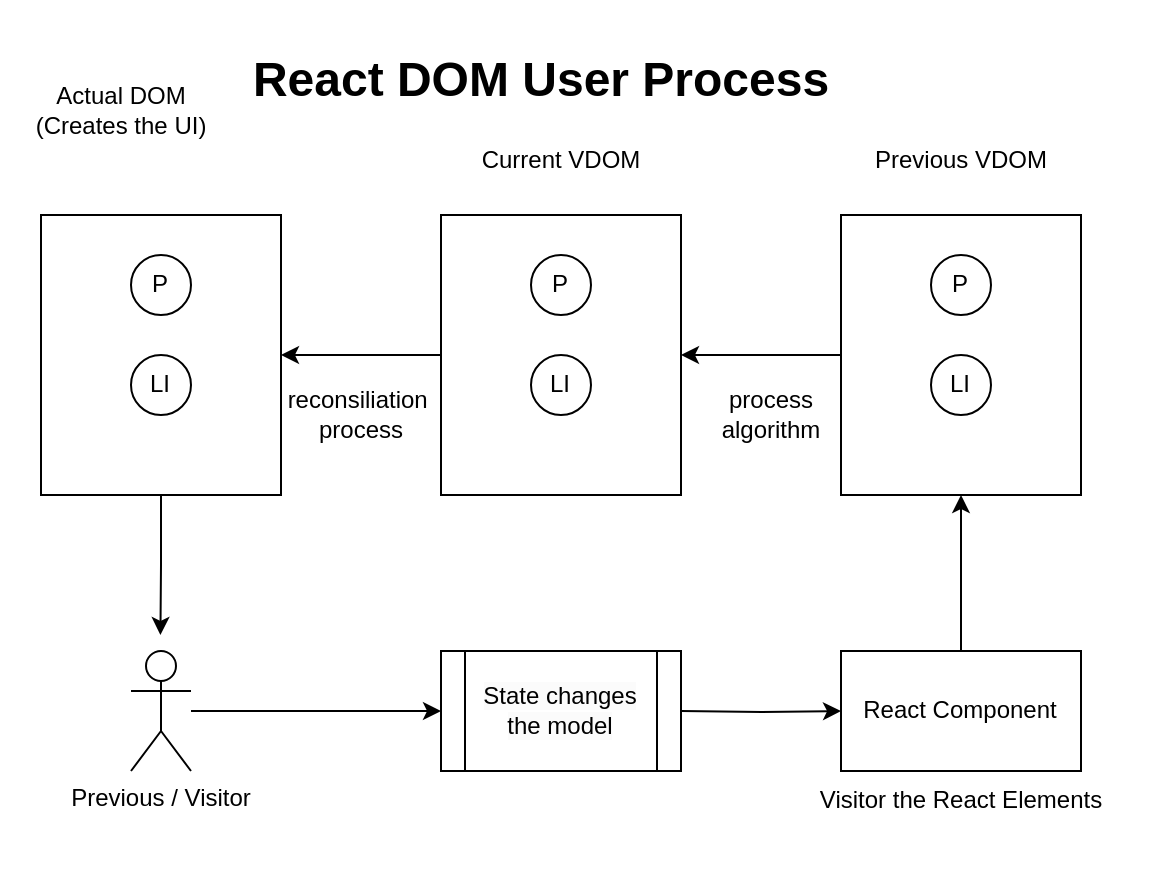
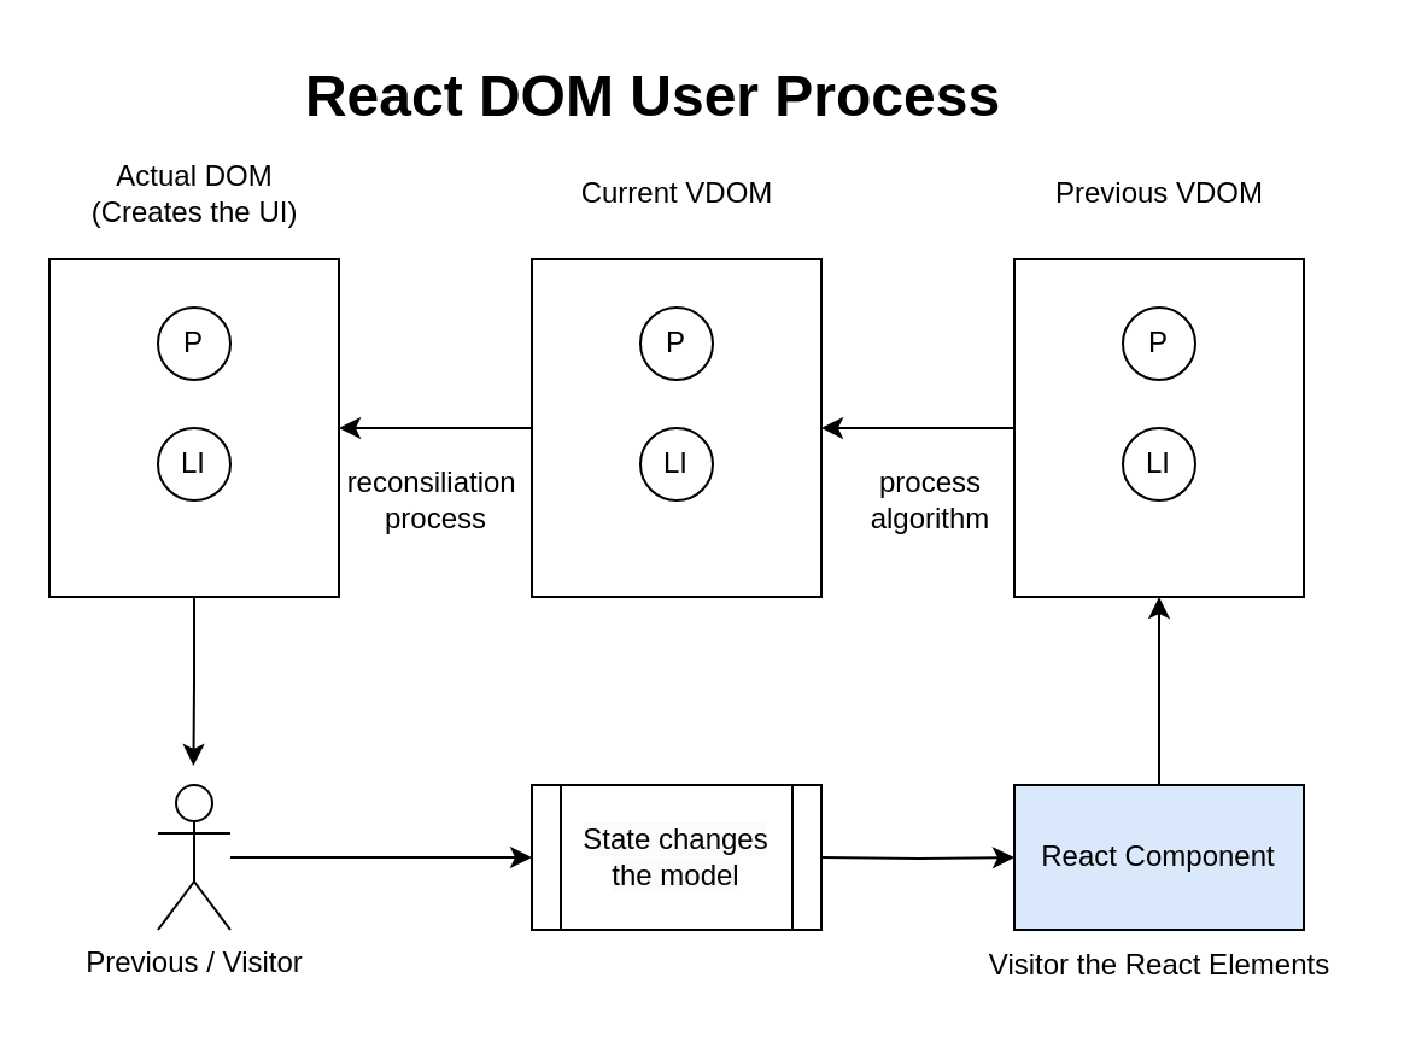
- <mxCell id="15" value="Actual DOM&lt;div&gt;(Creates the UI)&lt;/div&gt;" style="text;html=1;align=center;verticalAlign=middle;resizable=0;points=[];autosize=1;strokeColor=none;fillColor=none;" parent="1" vertex="1"><mxGeometry x="5" y="35" width="110" height="40" as="geometry" /></mxCell>
+ <mxCell id="15" value="Actual DOM&lt;div&gt;(Creates the UI)&lt;/div&gt;" style="text;html=1;align=center;verticalAlign=middle;resizable=0;points=[];autosize=1;strokeColor=none;fillColor=none;" parent="1" vertex="1"><mxGeometry x="25" y="60" width="110" height="40" as="geometry" /></mxCell>
- <mxCell id="3" value="React Component" style="rounded=0;whiteSpace=wrap;html=1;" parent="1" vertex="1"><mxGeometry x="420" y="325" width="120" height="60" as="geometry" /></mxCell>
+ <mxCell id="3" value="React Component" style="rounded=0;whiteSpace=wrap;html=1;fillColor=#dae8fc;" parent="1" vertex="1"><mxGeometry x="420" y="325" width="120" height="60" as="geometry" /></mxCell>
